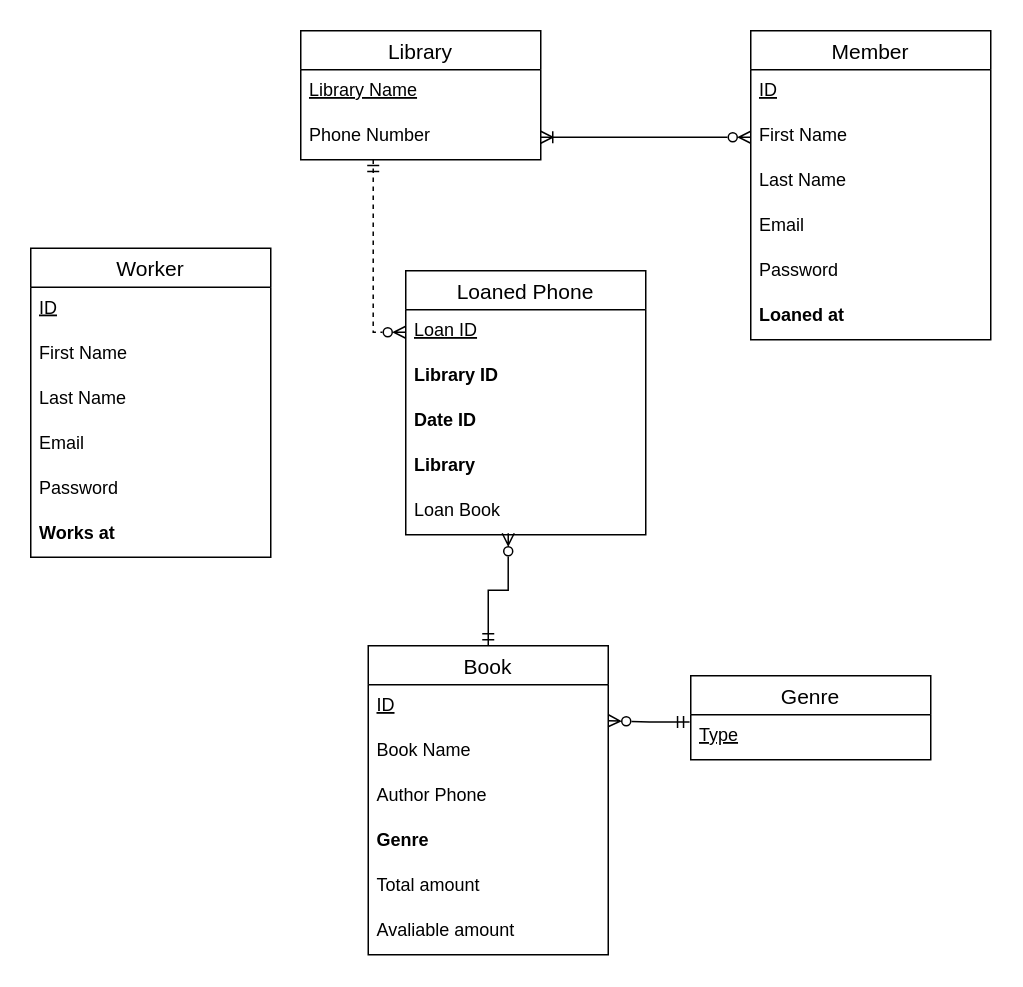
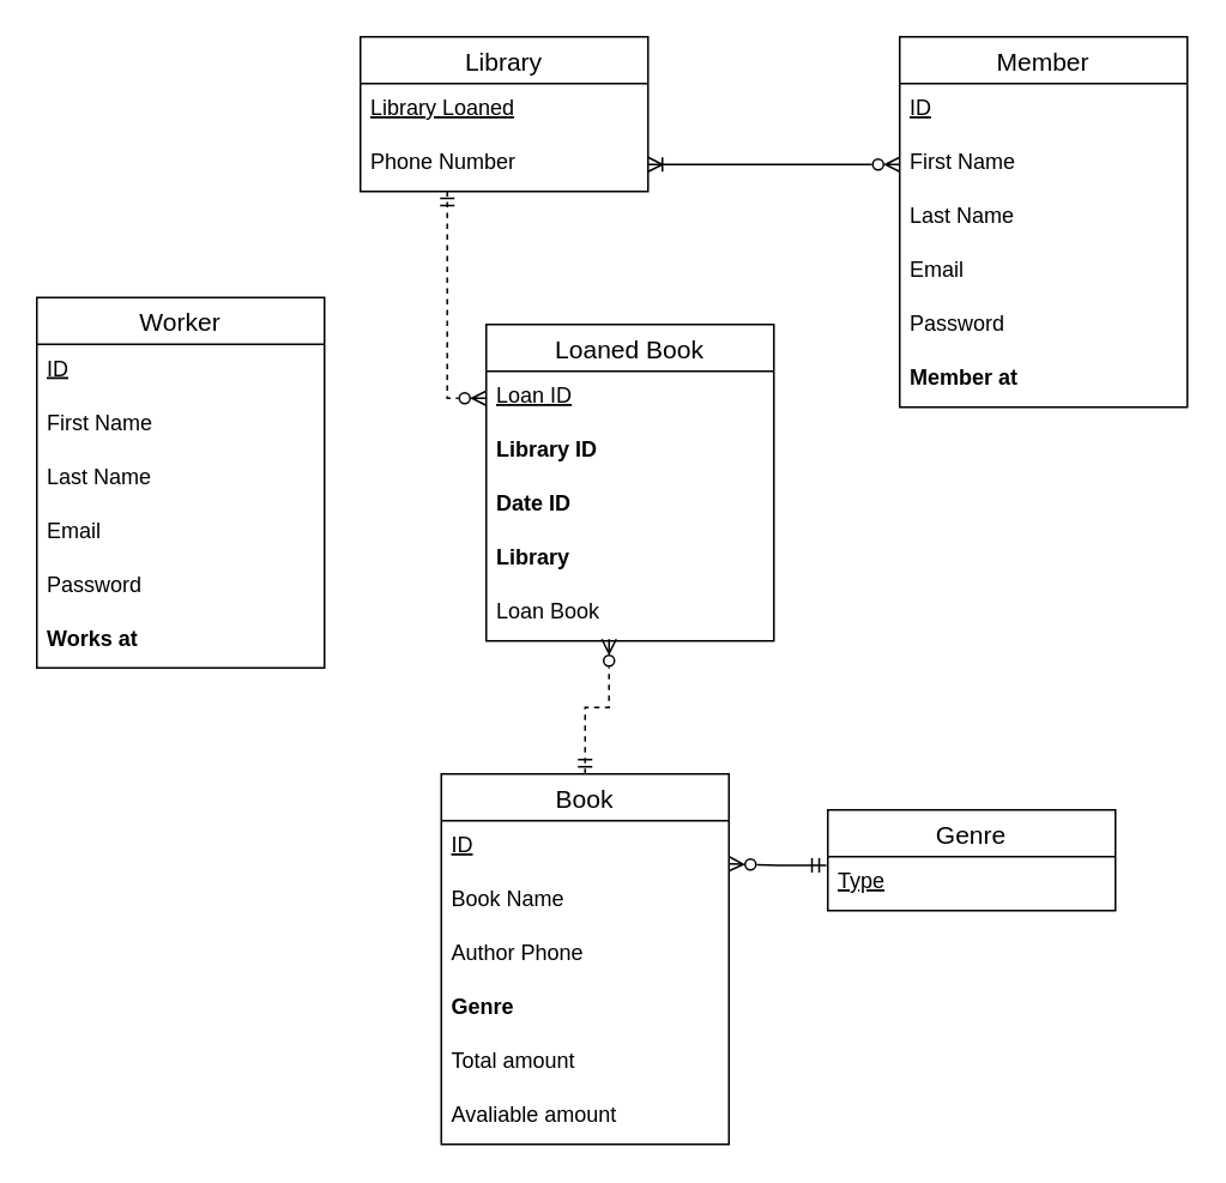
- <mxCell id="3" value="Library Name" style="text;strokeColor=none;fillColor=none;spacingLeft=4;spacingRight=4;overflow=hidden;rotatable=0;points=[[0,0.5],[1,0.5]];portConstraint=eastwest;fontSize=12;fontStyle=4" parent="2" vertex="1"><mxGeometry y="26" width="160" height="30" as="geometry" /></mxCell>
+ <mxCell id="3" value="Library Loaned" style="text;strokeColor=none;fillColor=none;spacingLeft=4;spacingRight=4;overflow=hidden;rotatable=0;points=[[0,0.5],[1,0.5]];portConstraint=eastwest;fontSize=12;fontStyle=4" parent="2" vertex="1"><mxGeometry y="26" width="160" height="30" as="geometry" /></mxCell>
- <mxCell id="29" value="Loaned Phone" style="swimlane;fontStyle=0;childLayout=stackLayout;horizontal=1;startSize=26;horizontalStack=0;resizeParent=1;resizeParentMax=0;resizeLast=0;collapsible=1;marginBottom=0;align=center;fontSize=14;" parent="1" vertex="1"><mxGeometry x="270" y="180" width="160" height="176" as="geometry" /></mxCell>
+ <mxCell id="29" value="Loaned Book" style="swimlane;fontStyle=0;childLayout=stackLayout;horizontal=1;startSize=26;horizontalStack=0;resizeParent=1;resizeParentMax=0;resizeLast=0;collapsible=1;marginBottom=0;align=center;fontSize=14;" parent="1" vertex="1"><mxGeometry x="270" y="180" width="160" height="176" as="geometry" /></mxCell>
- <mxCell id="11" value="Loaned at" style="text;strokeColor=none;fillColor=none;spacingLeft=4;spacingRight=4;overflow=hidden;rotatable=0;points=[[0,0.5],[1,0.5]];portConstraint=eastwest;fontSize=12;fontStyle=1" vertex="1" parent="5"><mxGeometry y="176" width="160" height="30" as="geometry" /></mxCell>
+ <mxCell id="11" value="Member at" style="text;strokeColor=none;fillColor=none;spacingLeft=4;spacingRight=4;overflow=hidden;rotatable=0;points=[[0,0.5],[1,0.5]];portConstraint=eastwest;fontSize=12;fontStyle=1" vertex="1" parent="5"><mxGeometry y="176" width="160" height="30" as="geometry" /></mxCell>
- <mxCell id="12" style="edgeStyle=orthogonalEdgeStyle;rounded=0;orthogonalLoop=1;jettySize=auto;html=1;entryX=0.427;entryY=0.967;entryDx=0;entryDy=0;entryPerimeter=0;startArrow=ERmandOne;startFill=0;endArrow=ERzeroToMany;endFill=0;" edge="1" parent="1" source="13" target="34"><mxGeometry relative="1" as="geometry" /></mxCell>
+ <mxCell id="12" style="edgeStyle=orthogonalEdgeStyle;rounded=0;orthogonalLoop=1;jettySize=auto;html=1;entryX=0.427;entryY=0.967;entryDx=0;entryDy=0;entryPerimeter=0;startArrow=ERmandOne;startFill=0;endArrow=ERzeroToMany;endFill=0;dashed=1;" edge="1" parent="1" source="13" target="34"><mxGeometry relative="1" as="geometry" /></mxCell>
